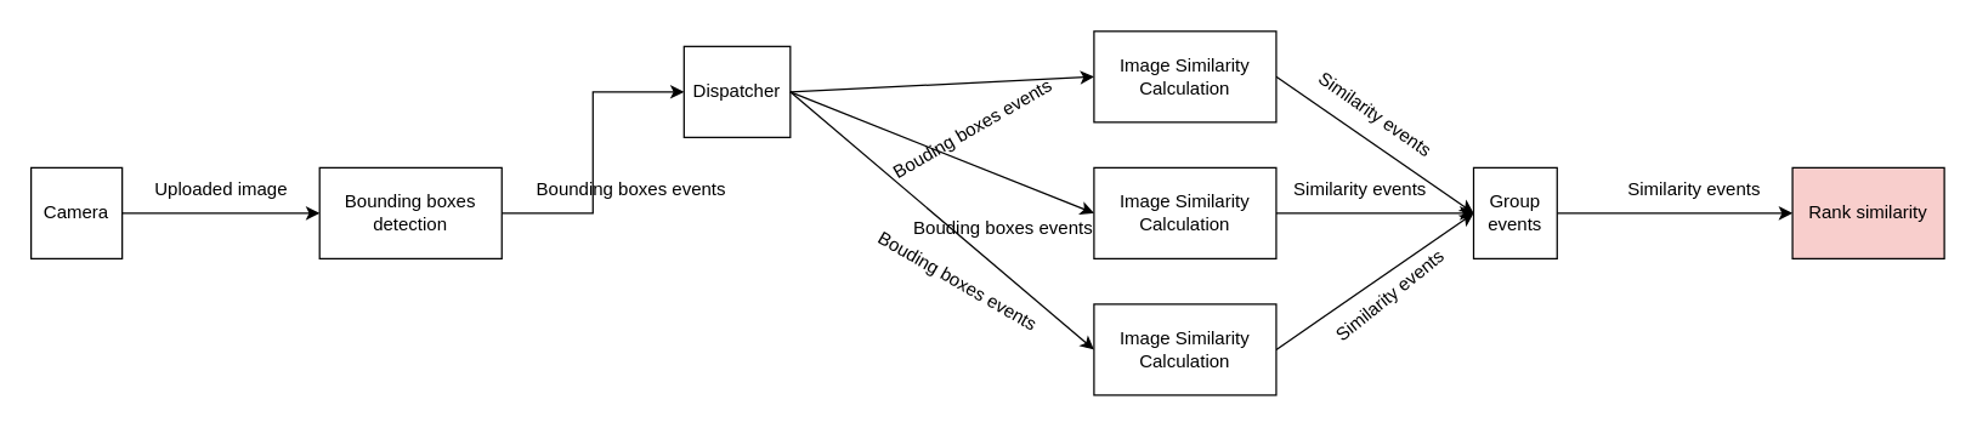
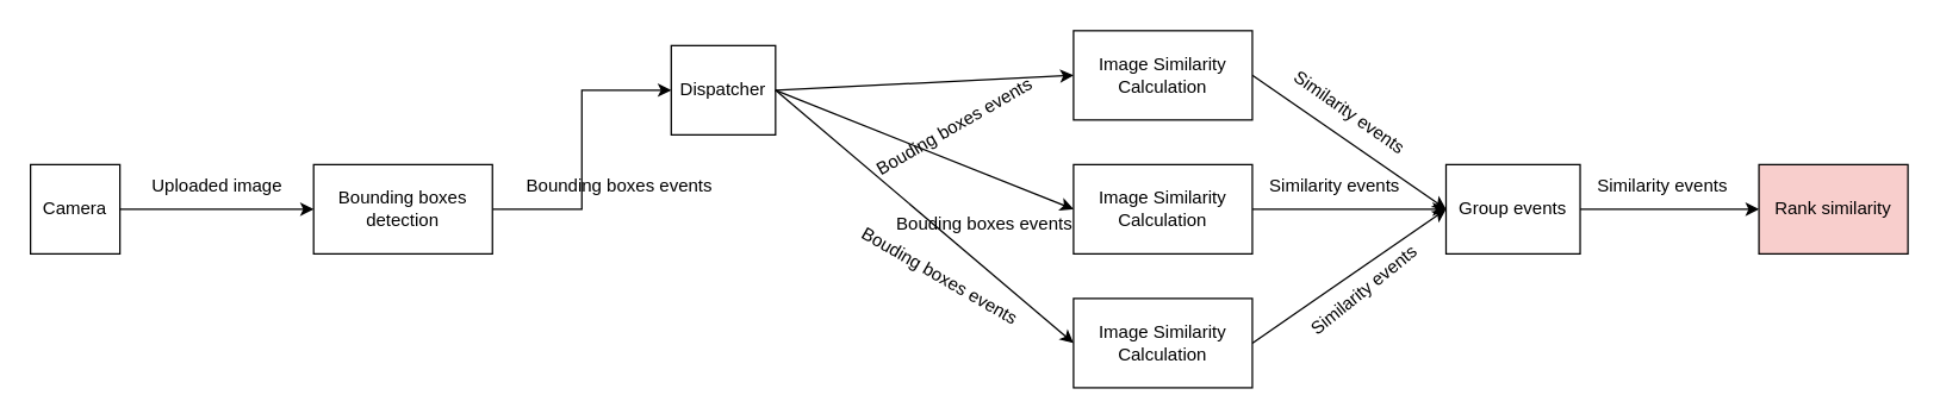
- <mxCell id="22" value="Group events" style="rounded=0;whiteSpace=wrap;html=1;" vertex="1" parent="1"><mxGeometry x="970" y="110" width="55" height="60" as="geometry" /></mxCell>
+ <mxCell id="22" value="Group events" style="rounded=0;whiteSpace=wrap;html=1;" vertex="1" parent="1"><mxGeometry x="970" y="110" width="90" height="60" as="geometry" /></mxCell>
